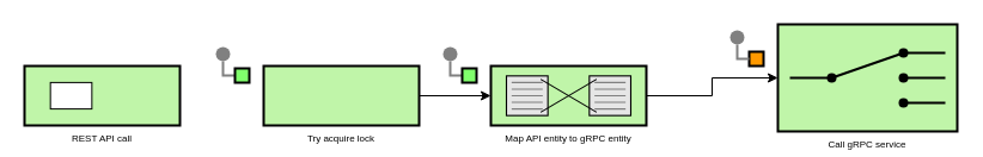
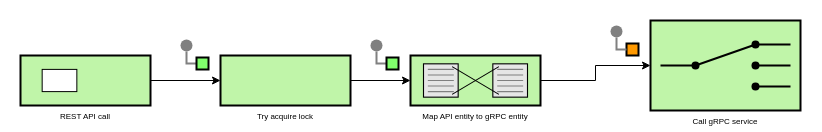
+ <mxCell id="2" style="edgeStyle=orthogonalEdgeStyle;rounded=0;orthogonalLoop=1;jettySize=auto;html=1;" parent="1" source="3" target="7" edge="1"><mxGeometry relative="1" as="geometry" /></mxCell>
